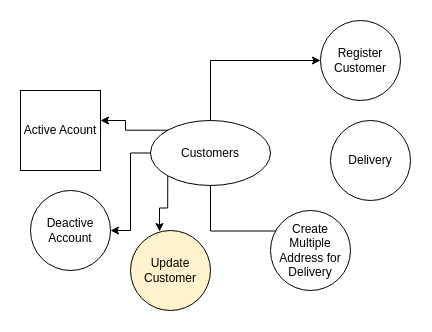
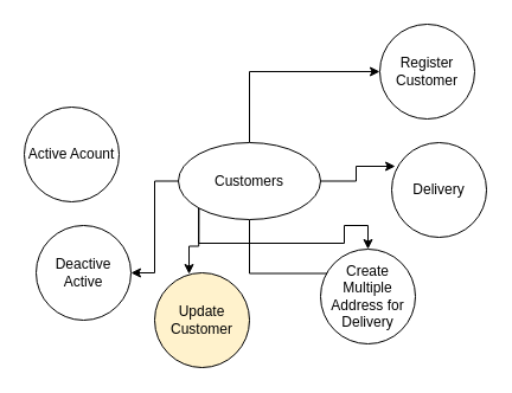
- <mxCell id="7" style="edgeStyle=orthogonalEdgeStyle;rounded=0;orthogonalLoop=1;jettySize=auto;html=1;exitX=0;exitY=0;exitDx=0;exitDy=0;entryX=1;entryY=0.375;entryDx=0;entryDy=0;entryPerimeter=0;" edge="1" parent="1" source="8" target="14"><mxGeometry relative="1" as="geometry" /></mxCell>
+ <mxCell id="7" style="edgeStyle=orthogonalEdgeStyle;rounded=0;orthogonalLoop=1;jettySize=auto;html=1;exitX=0;exitY=0;exitDx=0;exitDy=0;" edge="1" parent="1" source="8" target="11"><mxGeometry relative="1" as="geometry" /></mxCell>
- <mxCell id="14" value="Active Acount" style="whiteSpace=wrap;html=1;aspect=fixed;rounded=0;" vertex="1" parent="1"><mxGeometry x="20" y="90" width="80" height="80" as="geometry" /></mxCell>
+ <mxCell id="14" value="Active Acount" style="ellipse;whiteSpace=wrap;html=1;aspect=fixed;" vertex="1" parent="1"><mxGeometry x="20" y="90" width="80" height="80" as="geometry" /></mxCell>
+ <mxCell id="3" style="edgeStyle=orthogonalEdgeStyle;rounded=0;orthogonalLoop=1;jettySize=auto;html=1;exitX=1;exitY=0.5;exitDx=0;exitDy=0;entryX=0.038;entryY=0.25;entryDx=0;entryDy=0;entryPerimeter=0;" edge="1" parent="1" source="8" target="10"><mxGeometry relative="1" as="geometry" /></mxCell>
- <mxCell id="13" value="Deactive Account" style="ellipse;whiteSpace=wrap;html=1;aspect=fixed;" vertex="1" parent="1"><mxGeometry x="30" y="190" width="80" height="80" as="geometry" /></mxCell>
+ <mxCell id="13" value="Deactive Active" style="ellipse;whiteSpace=wrap;html=1;aspect=fixed;" vertex="1" parent="1"><mxGeometry x="30" y="190" width="80" height="80" as="geometry" /></mxCell>
